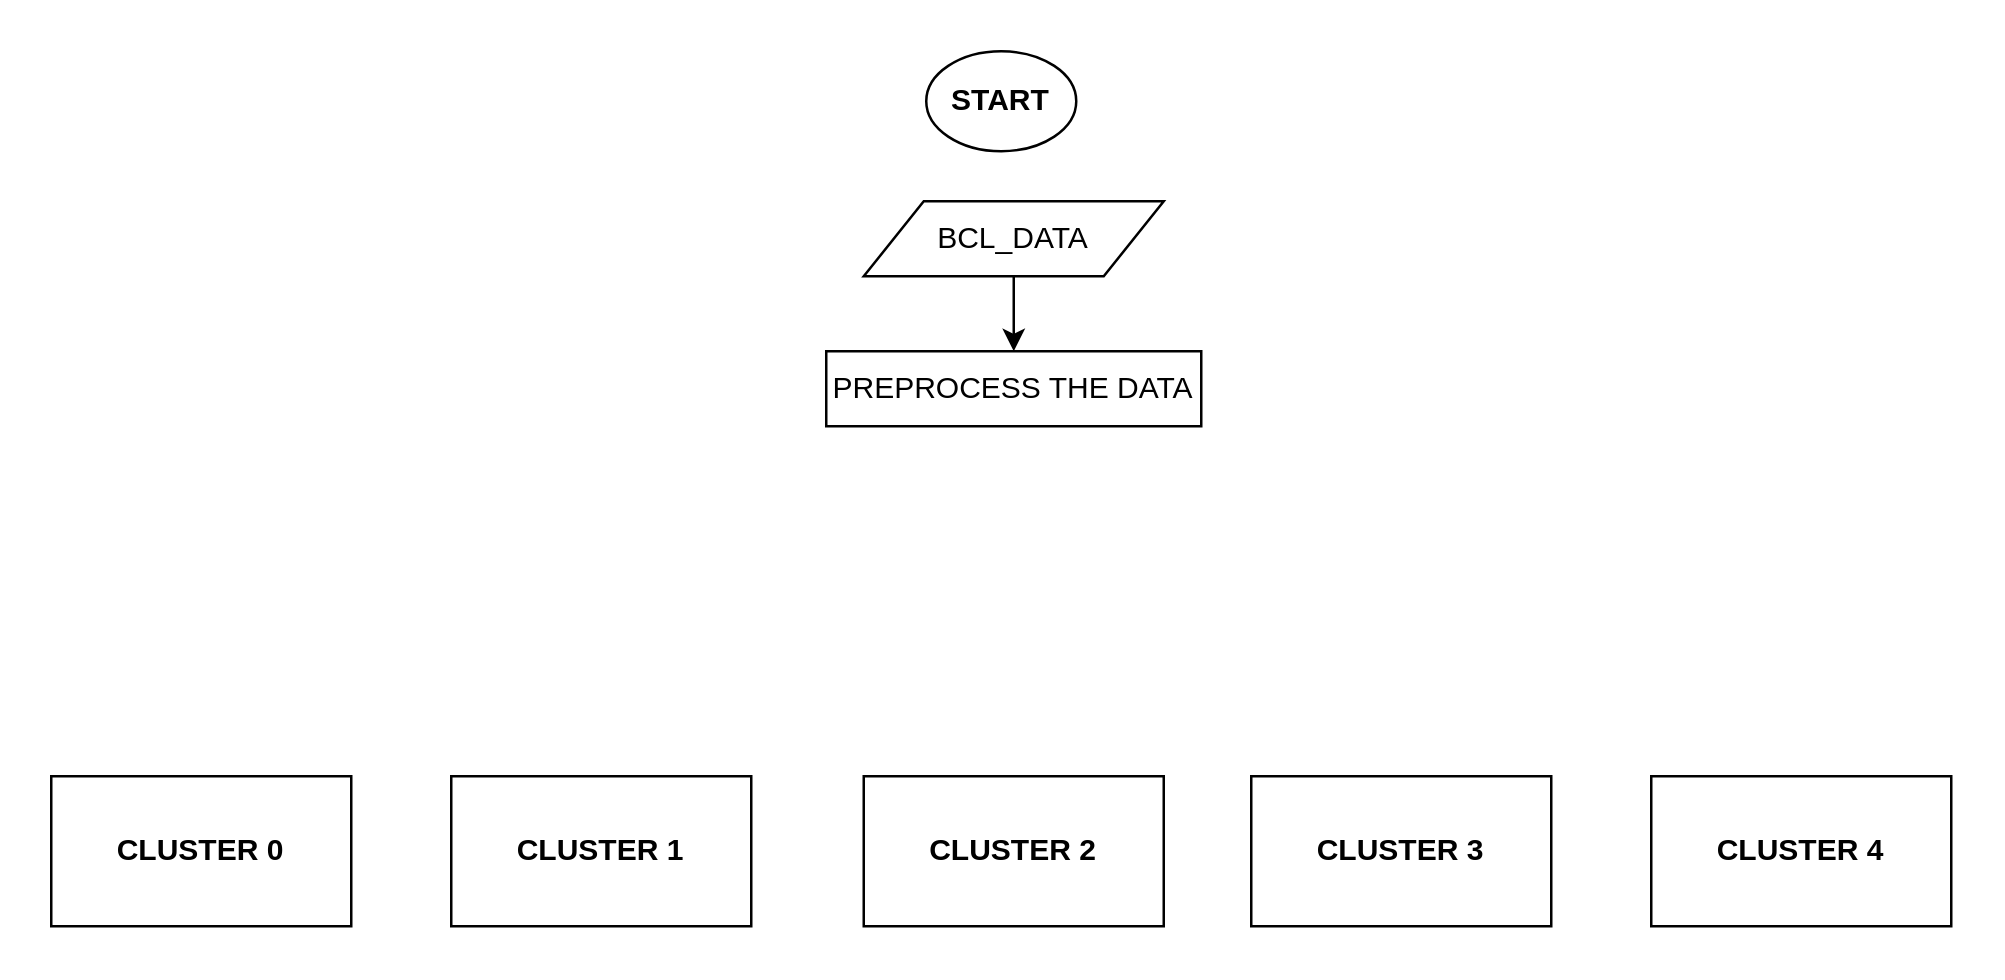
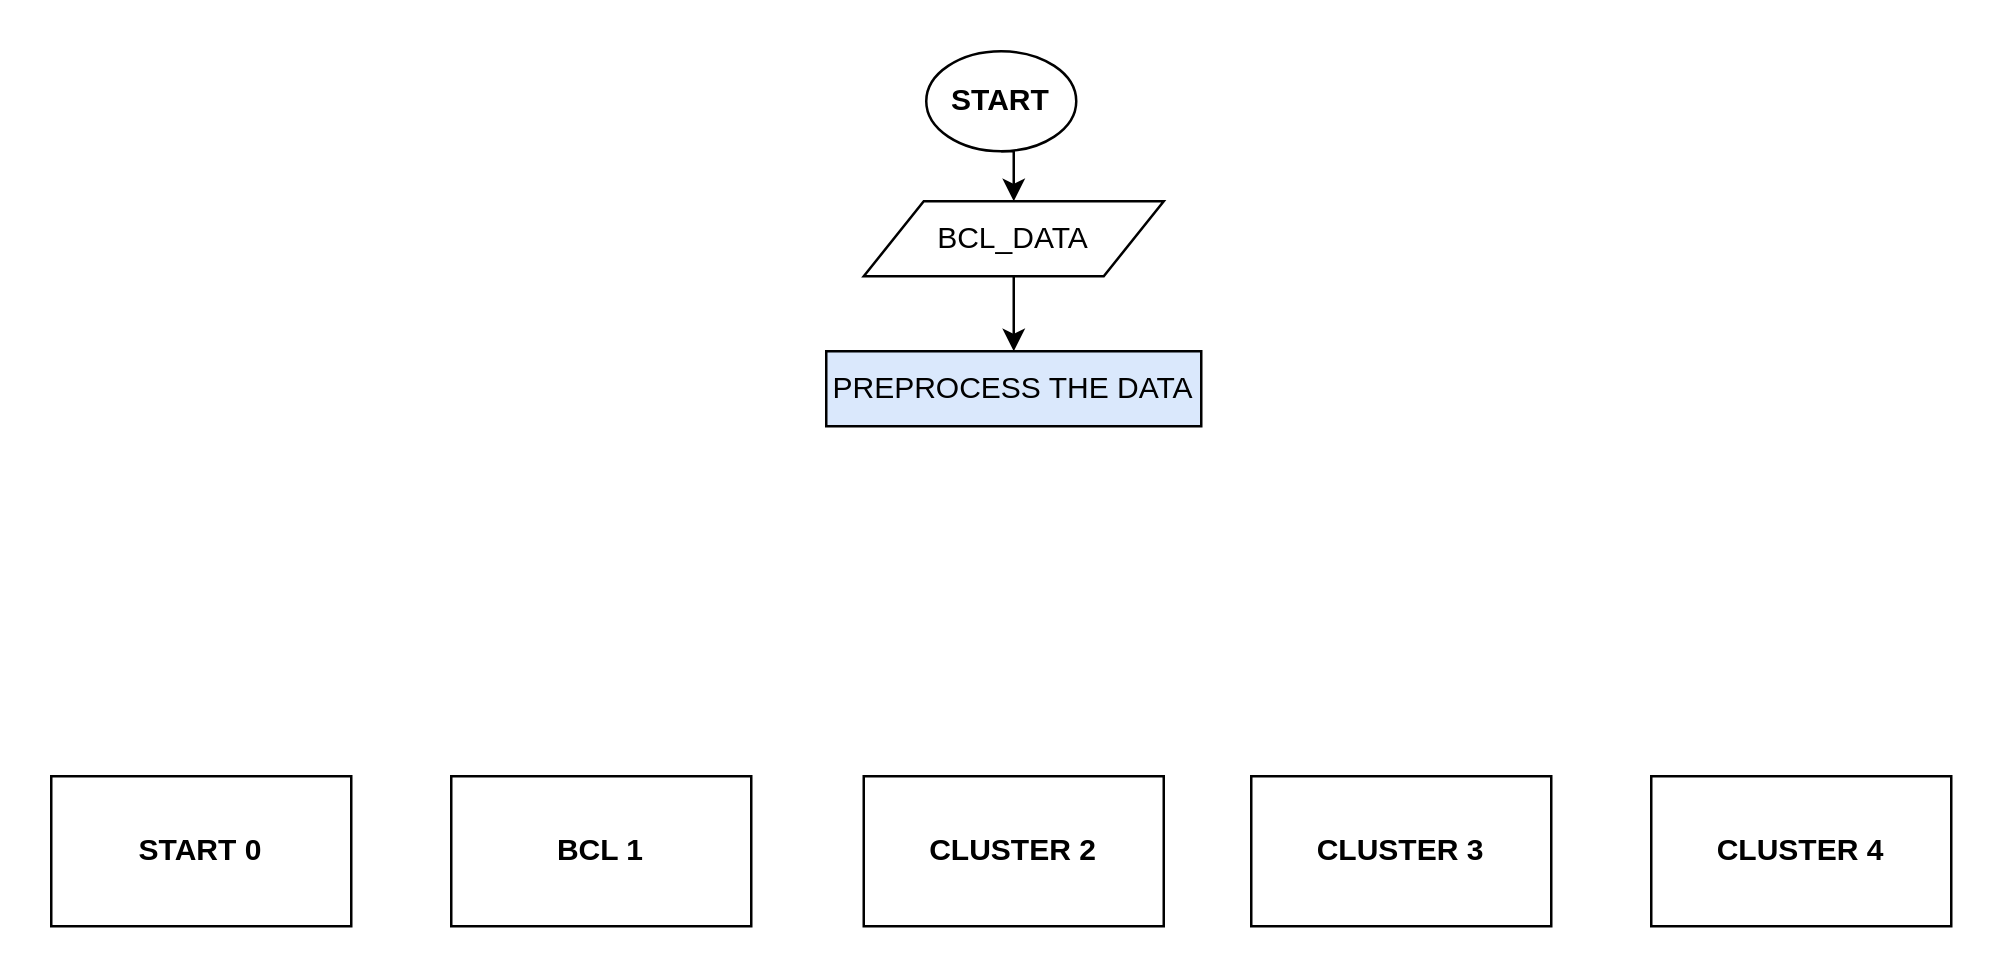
+ <mxCell id="2" style="edgeStyle=orthogonalEdgeStyle;rounded=0;orthogonalLoop=1;jettySize=auto;html=1;exitX=0.5;exitY=1;exitDx=0;exitDy=0;entryX=0.5;entryY=0;entryDx=0;entryDy=0;" parent="1" source="3" target="5" edge="1"><mxGeometry relative="1" as="geometry" /></mxCell>
- <mxCell id="6" value="PREPROCESS THE DATA" style="rounded=0;whiteSpace=wrap;html=1;" parent="1" vertex="1"><mxGeometry x="330" y="140" width="150" height="30" as="geometry" /></mxCell>
+ <mxCell id="6" value="PREPROCESS THE DATA" style="rounded=0;whiteSpace=wrap;html=1;fillColor=#dae8fc;" parent="1" vertex="1"><mxGeometry x="330" y="140" width="150" height="30" as="geometry" /></mxCell>
- <mxCell id="9" value="CLUSTER 0" style="rounded=0;whiteSpace=wrap;html=1;fontStyle=1" parent="1" vertex="1"><mxGeometry x="20" y="310" width="120" height="60" as="geometry" /></mxCell>
+ <mxCell id="9" value="START 0" style="rounded=0;whiteSpace=wrap;html=1;fontStyle=1" parent="1" vertex="1"><mxGeometry x="20" y="310" width="120" height="60" as="geometry" /></mxCell>
- <mxCell id="8" value="CLUSTER 1" style="rounded=0;whiteSpace=wrap;html=1;fontStyle=1" parent="1" vertex="1"><mxGeometry x="180" y="310" width="120" height="60" as="geometry" /></mxCell>
+ <mxCell id="8" value="BCL 1" style="rounded=0;whiteSpace=wrap;html=1;fontStyle=1" parent="1" vertex="1"><mxGeometry x="180" y="310" width="120" height="60" as="geometry" /></mxCell>
